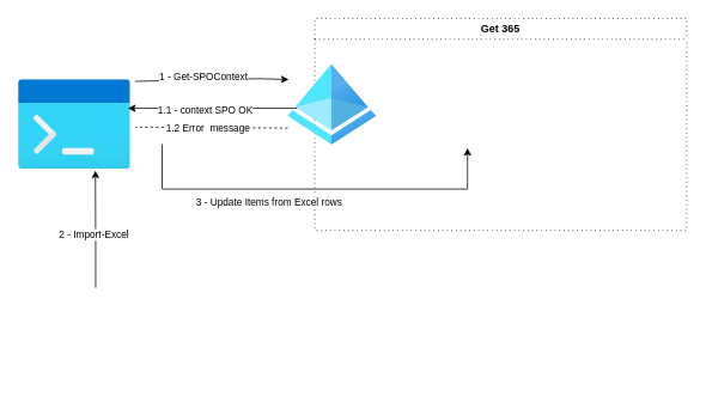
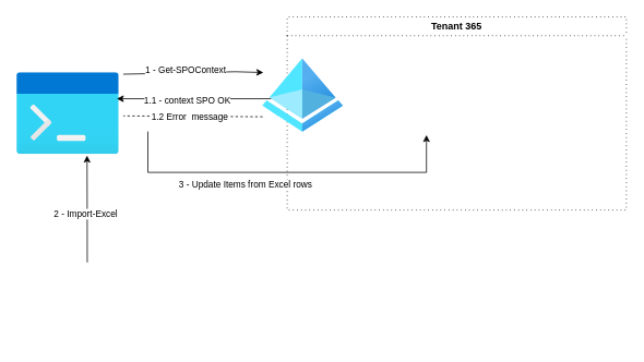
- <mxCell id="13" value="Get 365" style="swimlane;whiteSpace=wrap;html=1;dashed=1;dashPattern=1 4;" vertex="1" parent="1"><mxGeometry x="350" y="20" width="414" height="236" as="geometry"><mxRectangle x="290" y="260" width="100" height="30" as="alternateBounds" /></mxGeometry></mxCell>
+ <mxCell id="13" value="Tenant 365" style="swimlane;whiteSpace=wrap;html=1;dashed=1;dashPattern=1 4;" vertex="1" parent="1"><mxGeometry x="350" y="20" width="414" height="236" as="geometry"><mxRectangle x="290" y="260" width="100" height="30" as="alternateBounds" /></mxGeometry></mxCell>
